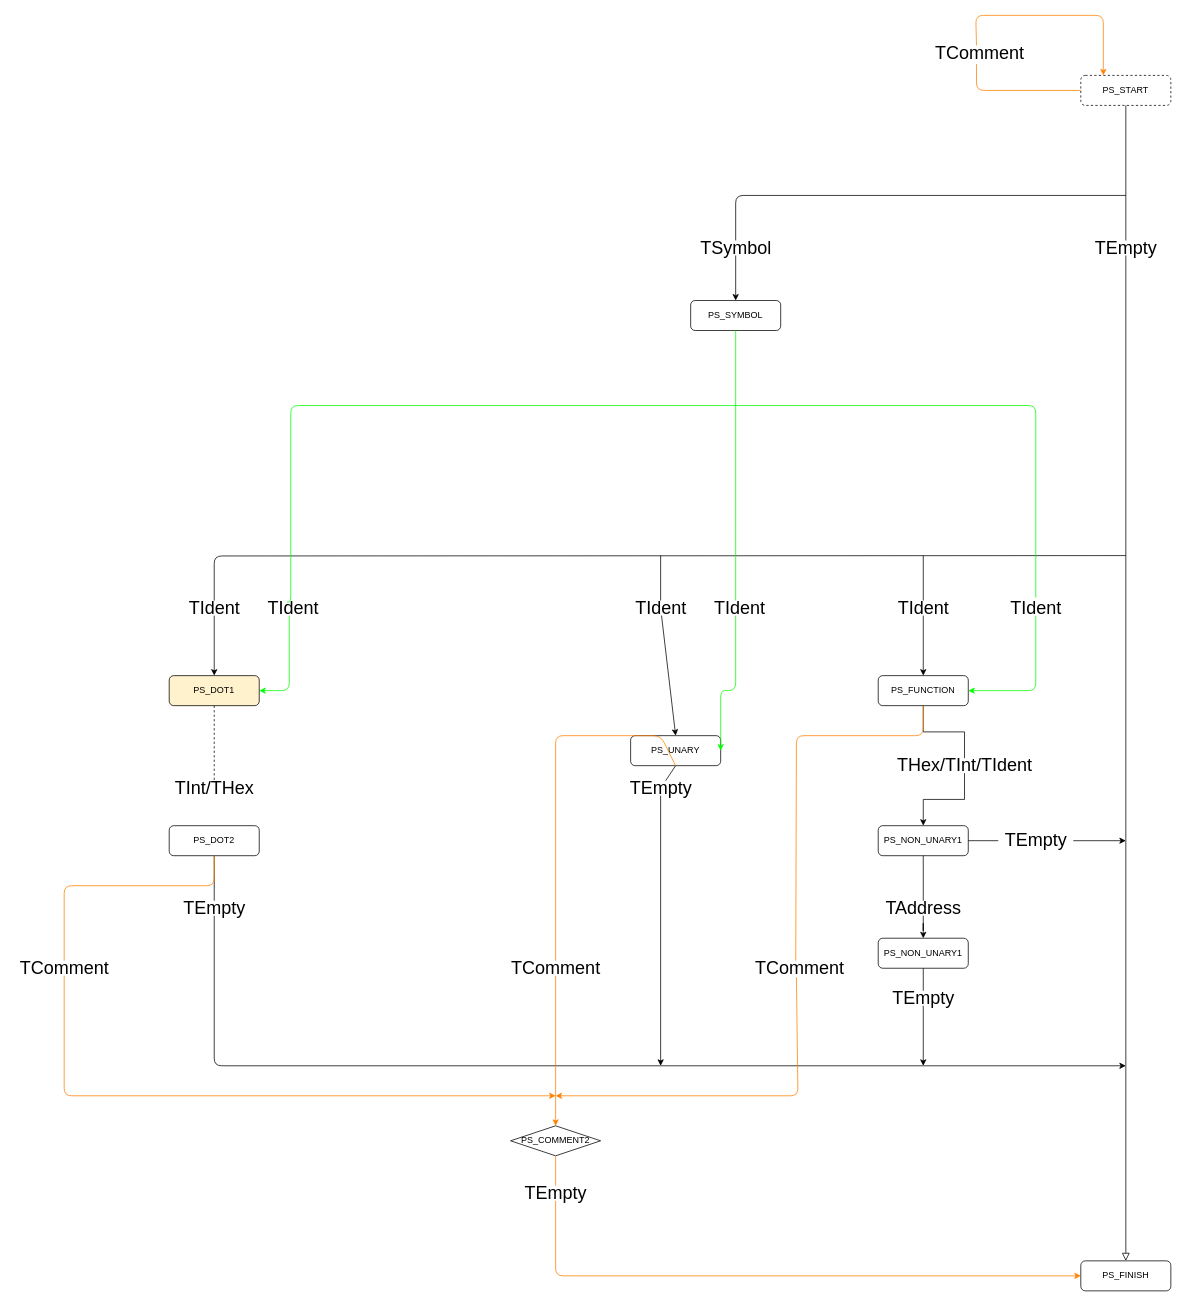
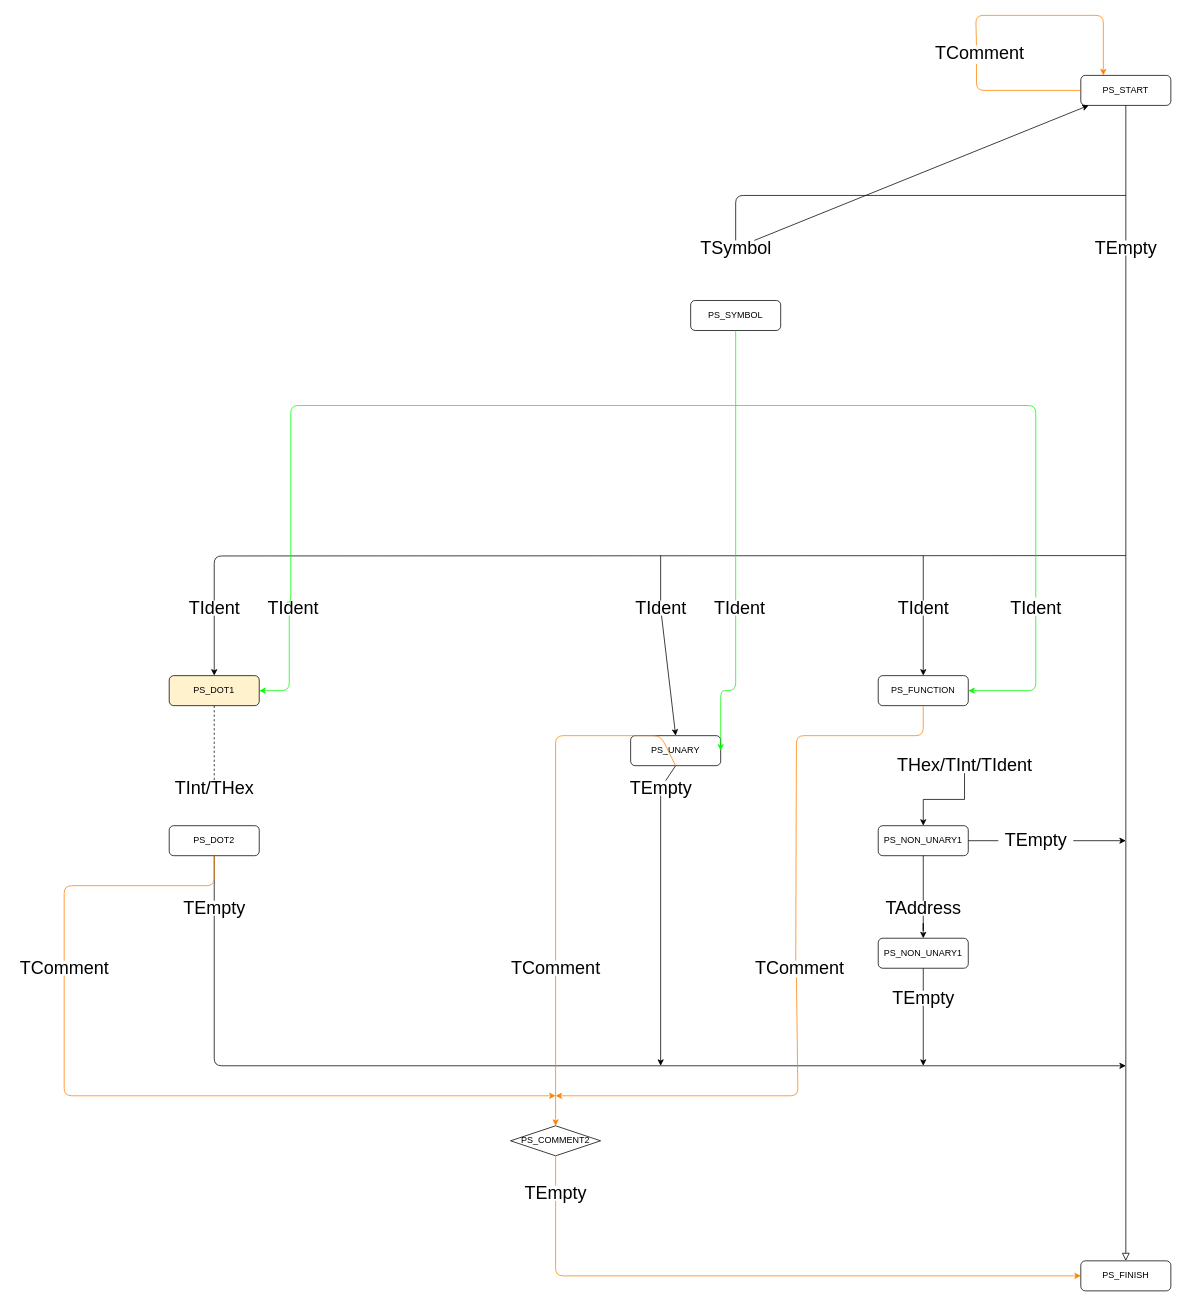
- <mxCell id="3" value="PS_START" style="rounded=1;whiteSpace=wrap;html=1;fontSize=12;glass=0;strokeWidth=1;shadow=0;dashed=1;" parent="1" vertex="1"><mxGeometry x="1440" y="100" width="120" height="40" as="geometry" /></mxCell>
+ <mxCell id="3" value="PS_START" style="rounded=1;whiteSpace=wrap;html=1;fontSize=12;glass=0;strokeWidth=1;shadow=0;" parent="1" vertex="1"><mxGeometry x="1440" y="100" width="120" height="40" as="geometry" /></mxCell>
- <mxCell id="19" value="" style="endArrow=classic;html=1;entryX=0.5;entryY=0;entryDx=0;entryDy=0;rounded=1;startArrow=none;" parent="1" target="18" edge="1" source="31"><mxGeometry width="50" height="50" relative="1" as="geometry"><mxPoint x="980" y="260" as="sourcePoint" /><mxPoint x="1010" y="630" as="targetPoint" /></mxGeometry></mxCell>
+ <mxCell id="19" value="" style="endArrow=classic;html=1;rounded=1;startArrow=none;" parent="1" target="3" edge="1" source="31"><mxGeometry width="50" height="50" relative="1" as="geometry"><mxPoint x="980" y="260" as="sourcePoint" /><mxPoint x="1010" y="630" as="targetPoint" /></mxGeometry></mxCell>
- <mxCell id="40" value="" style="edgeStyle=orthogonalEdgeStyle;rounded=0;orthogonalLoop=1;jettySize=auto;html=1;endArrow=none;" edge="1" parent="1" source="5" target="39"><mxGeometry relative="1" as="geometry"><mxPoint x="1230" y="940" as="sourcePoint" /><mxPoint x="1230" y="1090" as="targetPoint" /></mxGeometry></mxCell>
